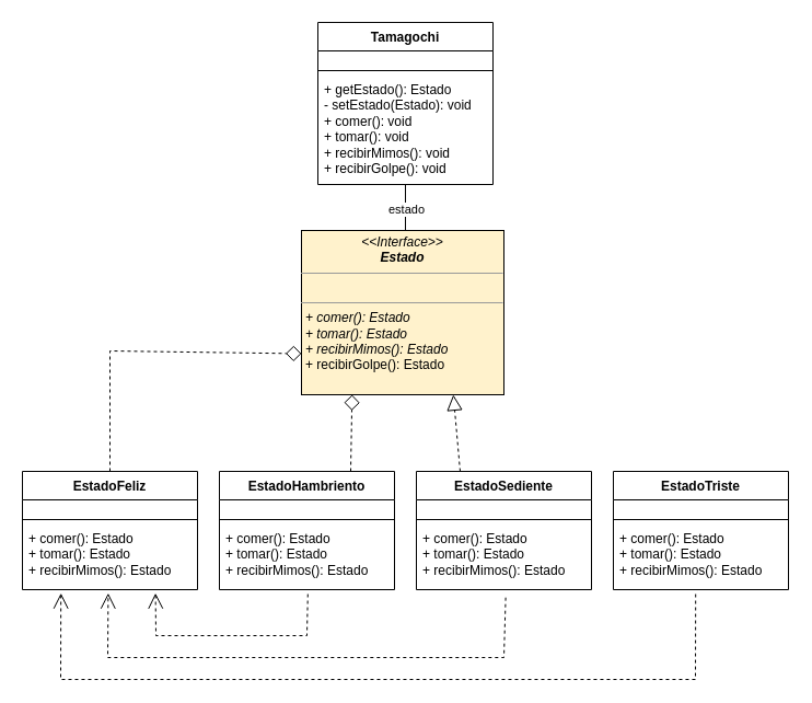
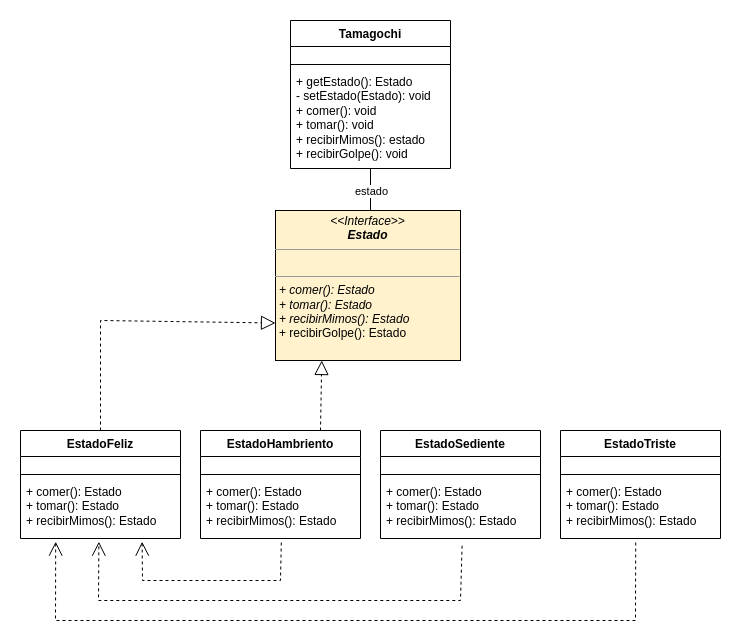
- <mxCell id="7" value="+ getEstado(): Estado&lt;br&gt;- setEstado(Estado): void&lt;br&gt;+ comer(): void&lt;br style=&quot;border-color: var(--border-color);&quot;&gt;+ tomar(): void&lt;br style=&quot;border-color: var(--border-color);&quot;&gt;+ recibirMimos(): void&lt;br style=&quot;border-color: var(--border-color);&quot;&gt;+ recibirGolpe(): void" style="text;strokeColor=none;fillColor=none;align=left;verticalAlign=top;spacingLeft=4;spacingRight=4;overflow=hidden;rotatable=0;points=[[0,0.5],[1,0.5]];portConstraint=eastwest;whiteSpace=wrap;html=1;" parent="4" vertex="1"><mxGeometry y="48" width="160" height="100" as="geometry" /></mxCell>
+ <mxCell id="7" value="+ getEstado(): Estado&lt;br&gt;- setEstado(Estado): void&lt;br&gt;+ comer(): void&lt;br style=&quot;border-color: var(--border-color);&quot;&gt;+ tomar(): void&lt;br style=&quot;border-color: var(--border-color);&quot;&gt;+ recibirMimos(): estado&lt;br style=&quot;border-color: var(--border-color);&quot;&gt;+ recibirGolpe(): void" style="text;strokeColor=none;fillColor=none;align=left;verticalAlign=top;spacingLeft=4;spacingRight=4;overflow=hidden;rotatable=0;points=[[0,0.5],[1,0.5]];portConstraint=eastwest;whiteSpace=wrap;html=1;" parent="4" vertex="1"><mxGeometry y="48" width="160" height="100" as="geometry" /></mxCell>
- <mxCell id="24" value="" style="endArrow=diamond;dashed=1;endFill=0;endSize=12;html=1;rounded=0;entryX=0;entryY=0.75;entryDx=0;entryDy=0;exitX=0.5;exitY=0;exitDx=0;exitDy=0;" parent="1" source="8" target="27" edge="1"><mxGeometry width="160" relative="1" as="geometry"><mxPoint x="80" y="390" as="sourcePoint" /><mxPoint x="310" y="340" as="targetPoint" /><Array as="points"><mxPoint x="100" y="320" /></Array></mxGeometry></mxCell>
+ <mxCell id="24" value="" style="endArrow=block;dashed=1;endFill=0;endSize=12;html=1;rounded=0;entryX=0;entryY=0.75;entryDx=0;entryDy=0;exitX=0.5;exitY=0;exitDx=0;exitDy=0;" parent="1" source="8" target="27" edge="1"><mxGeometry width="160" relative="1" as="geometry"><mxPoint x="80" y="390" as="sourcePoint" /><mxPoint x="310" y="340" as="targetPoint" /><Array as="points"><mxPoint x="100" y="320" /></Array></mxGeometry></mxCell>
- <mxCell id="25" value="" style="endArrow=diamond;dashed=1;endFill=0;endSize=12;html=1;rounded=0;exitX=0.75;exitY=0;exitDx=0;exitDy=0;entryX=0.25;entryY=1;entryDx=0;entryDy=0;" parent="1" source="16" target="27" edge="1"><mxGeometry width="160" relative="1" as="geometry"><mxPoint x="260" y="420" as="sourcePoint" /><mxPoint x="317" y="404" as="targetPoint" /></mxGeometry></mxCell>
+ <mxCell id="25" value="" style="endArrow=block;dashed=1;endFill=0;endSize=12;html=1;rounded=0;exitX=0.75;exitY=0;exitDx=0;exitDy=0;entryX=0.25;entryY=1;entryDx=0;entryDy=0;" parent="1" source="16" target="27" edge="1"><mxGeometry width="160" relative="1" as="geometry"><mxPoint x="260" y="420" as="sourcePoint" /><mxPoint x="317" y="404" as="targetPoint" /></mxGeometry></mxCell>
- <mxCell id="26" value="" style="endArrow=block;dashed=1;endFill=0;endSize=12;html=1;rounded=0;exitX=0.25;exitY=0;exitDx=0;exitDy=0;entryX=0.75;entryY=1;entryDx=0;entryDy=0;" parent="1" source="20" target="27" edge="1"><mxGeometry width="160" relative="1" as="geometry"><mxPoint x="380" y="388" as="sourcePoint" /><mxPoint x="385.35" y="379.36" as="targetPoint" /></mxGeometry></mxCell>
